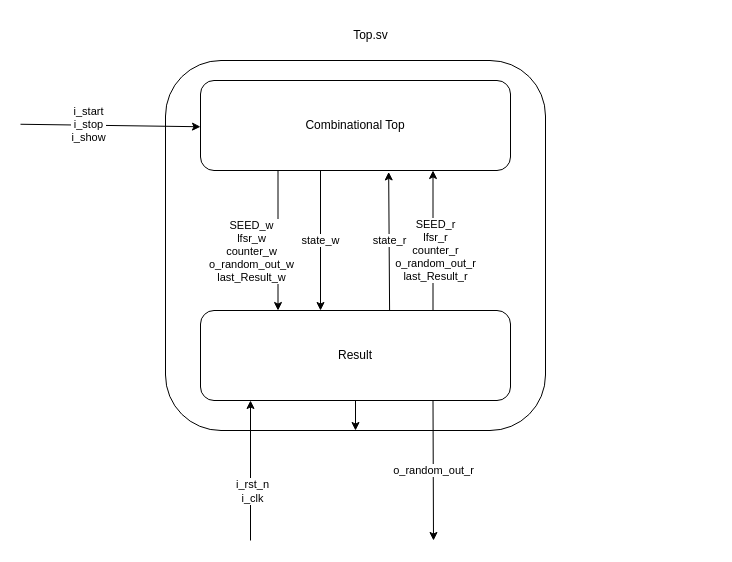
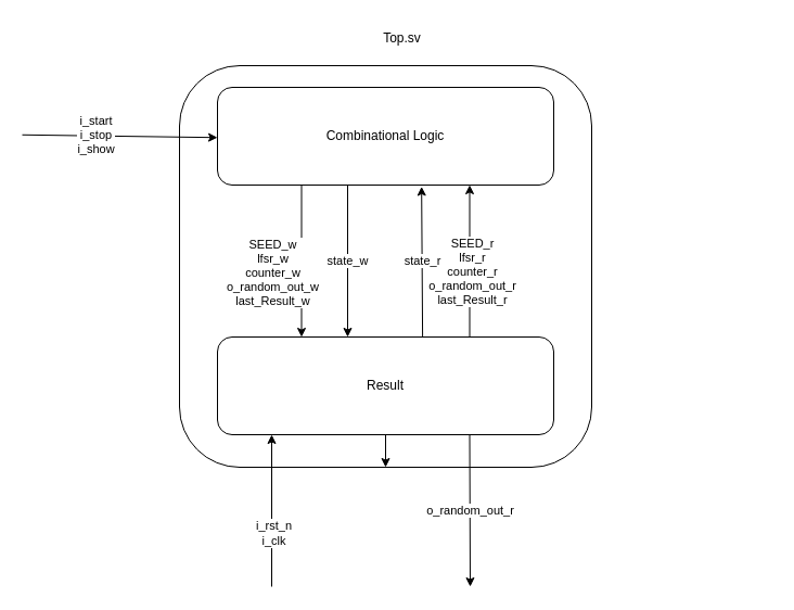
- <mxCell id="6" value="Combinational Top" style="rounded=1;whiteSpace=wrap;html=1;" vertex="1" parent="1"><mxGeometry x="200" y="80" width="310" height="90" as="geometry" /></mxCell>
+ <mxCell id="6" value="Combinational Logic" style="rounded=1;whiteSpace=wrap;html=1;" vertex="1" parent="1"><mxGeometry x="200" y="80" width="310" height="90" as="geometry" /></mxCell>
